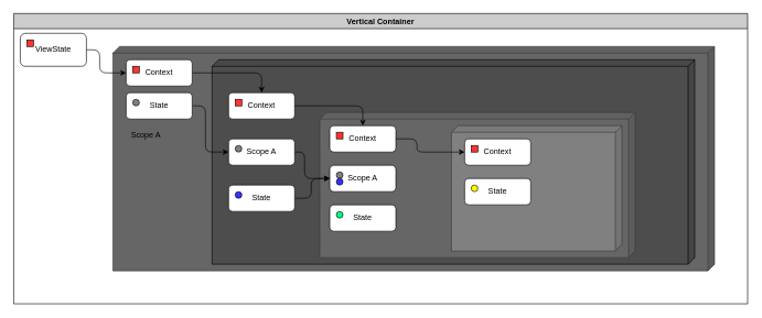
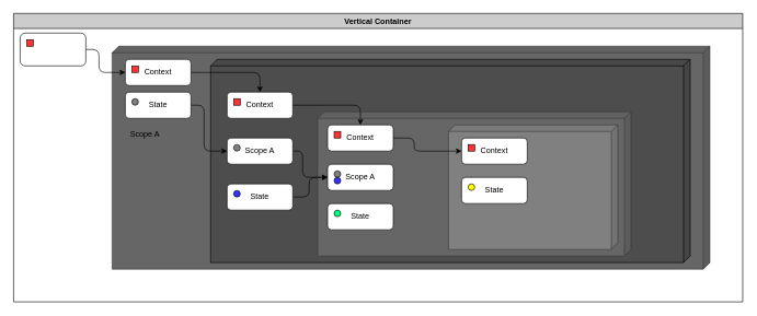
- <mxCell id="7" value="ViewState" style="text;html=1;strokeColor=none;fillColor=none;align=center;verticalAlign=middle;whiteSpace=wrap;rounded=0;" vertex="1" parent="2"><mxGeometry x="30" y="40" width="60" height="30" as="geometry" /></mxCell>
